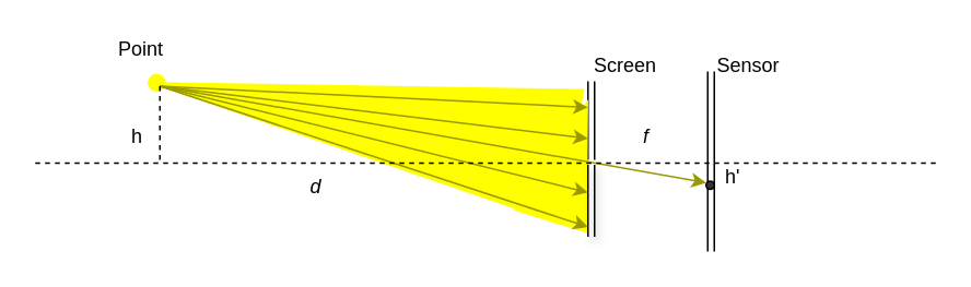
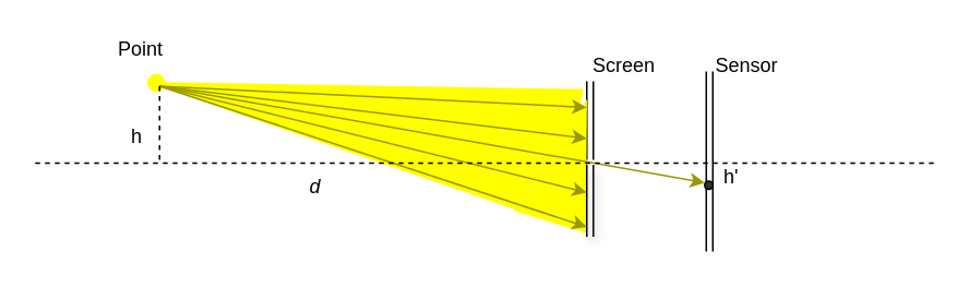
- <mxCell id="19" value="f" style="text;html=1;resizable=0;points=[];autosize=1;align=left;verticalAlign=top;spacingTop=-4;fontStyle=2" parent="1" vertex="1"><mxGeometry x="390" y="72.5" width="20" height="20" as="geometry" /></mxCell>
